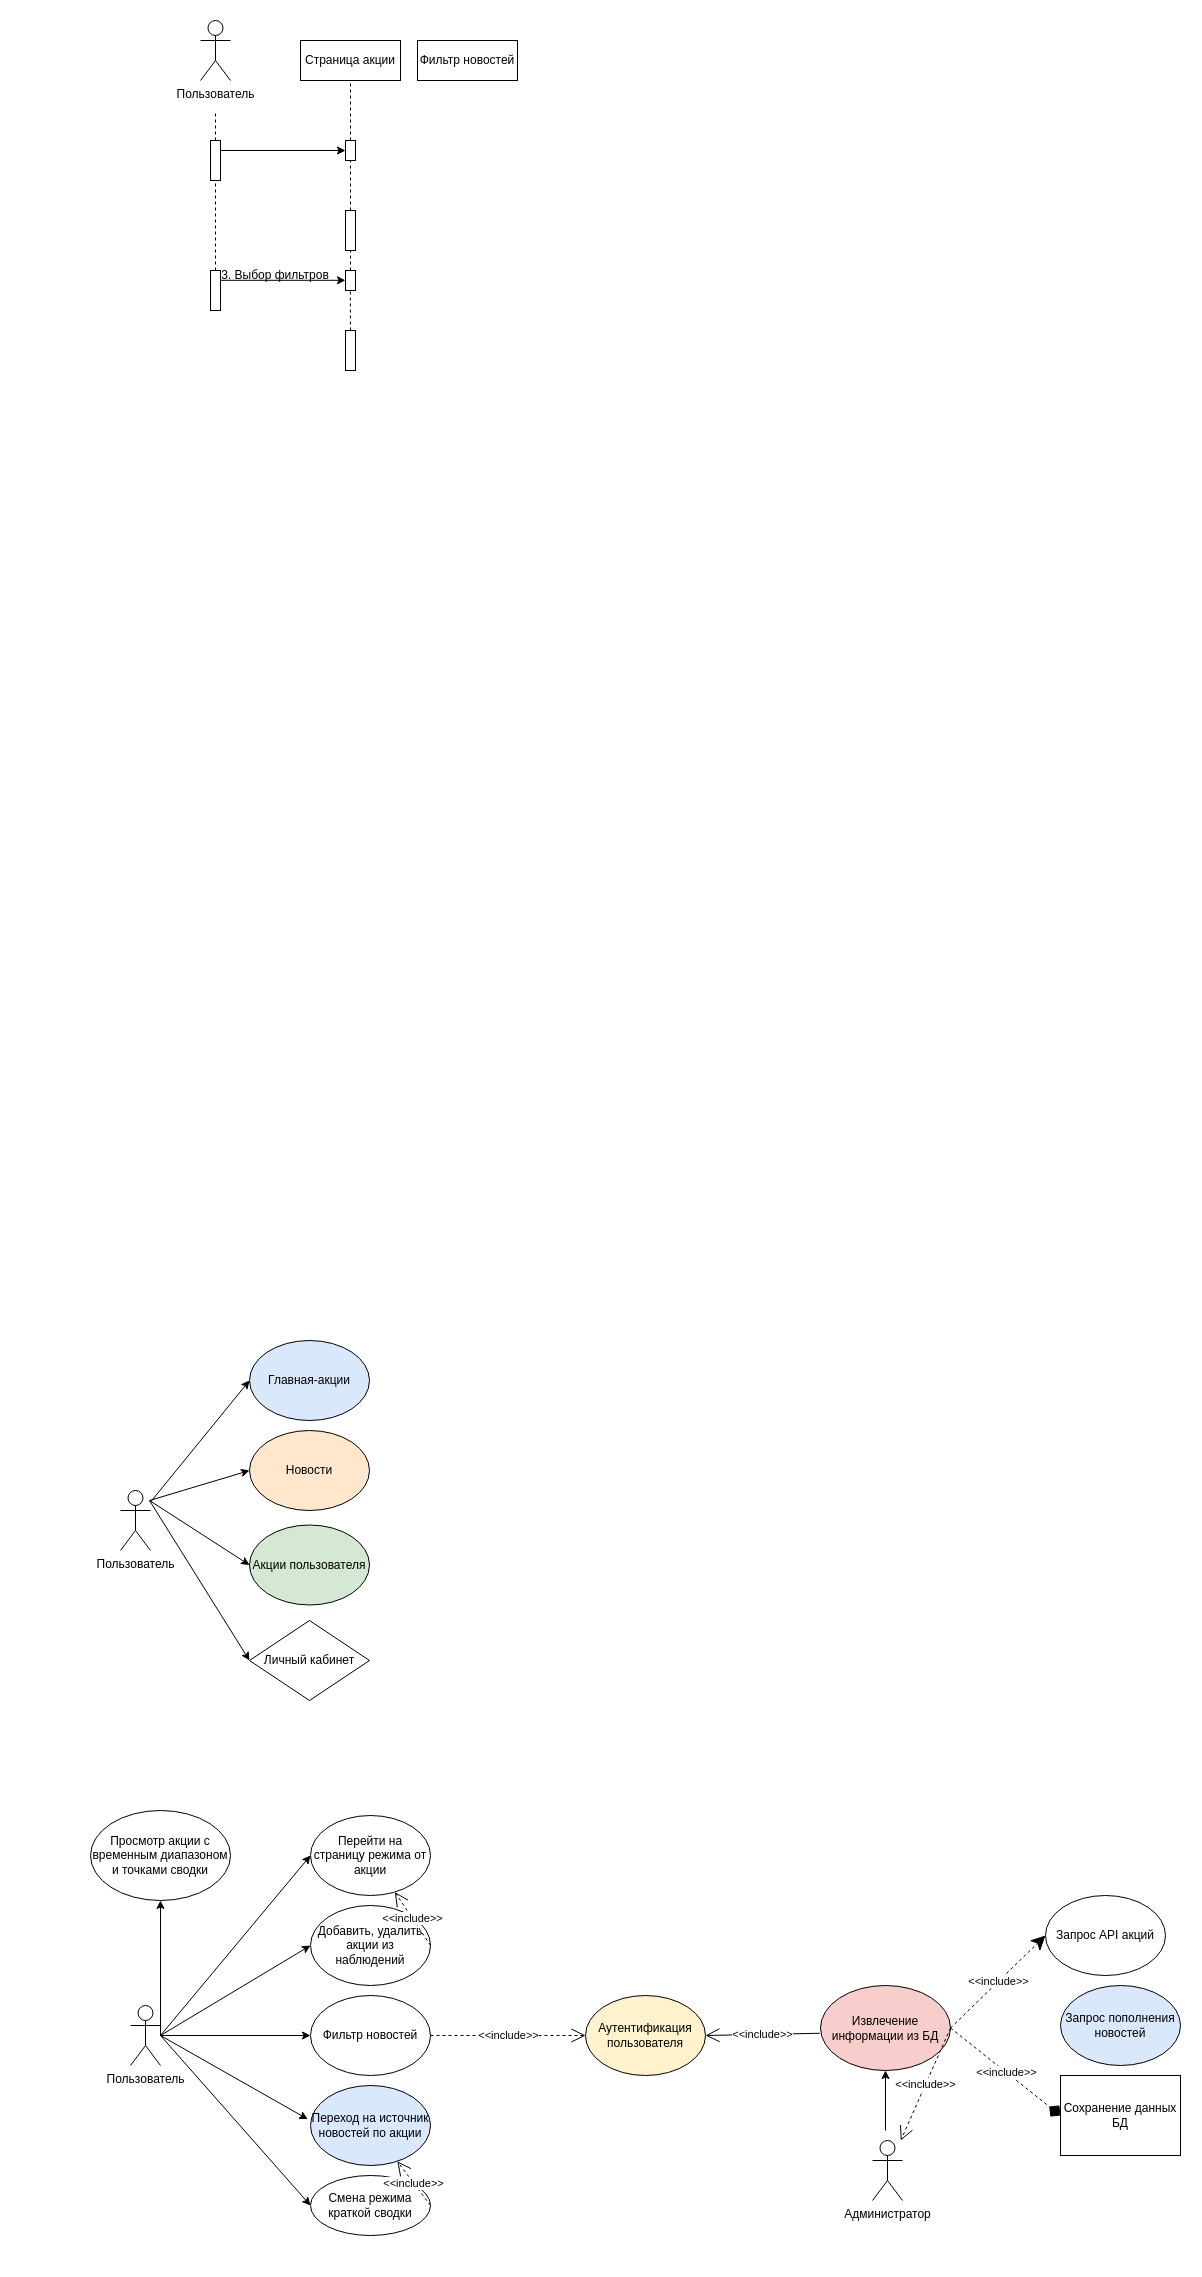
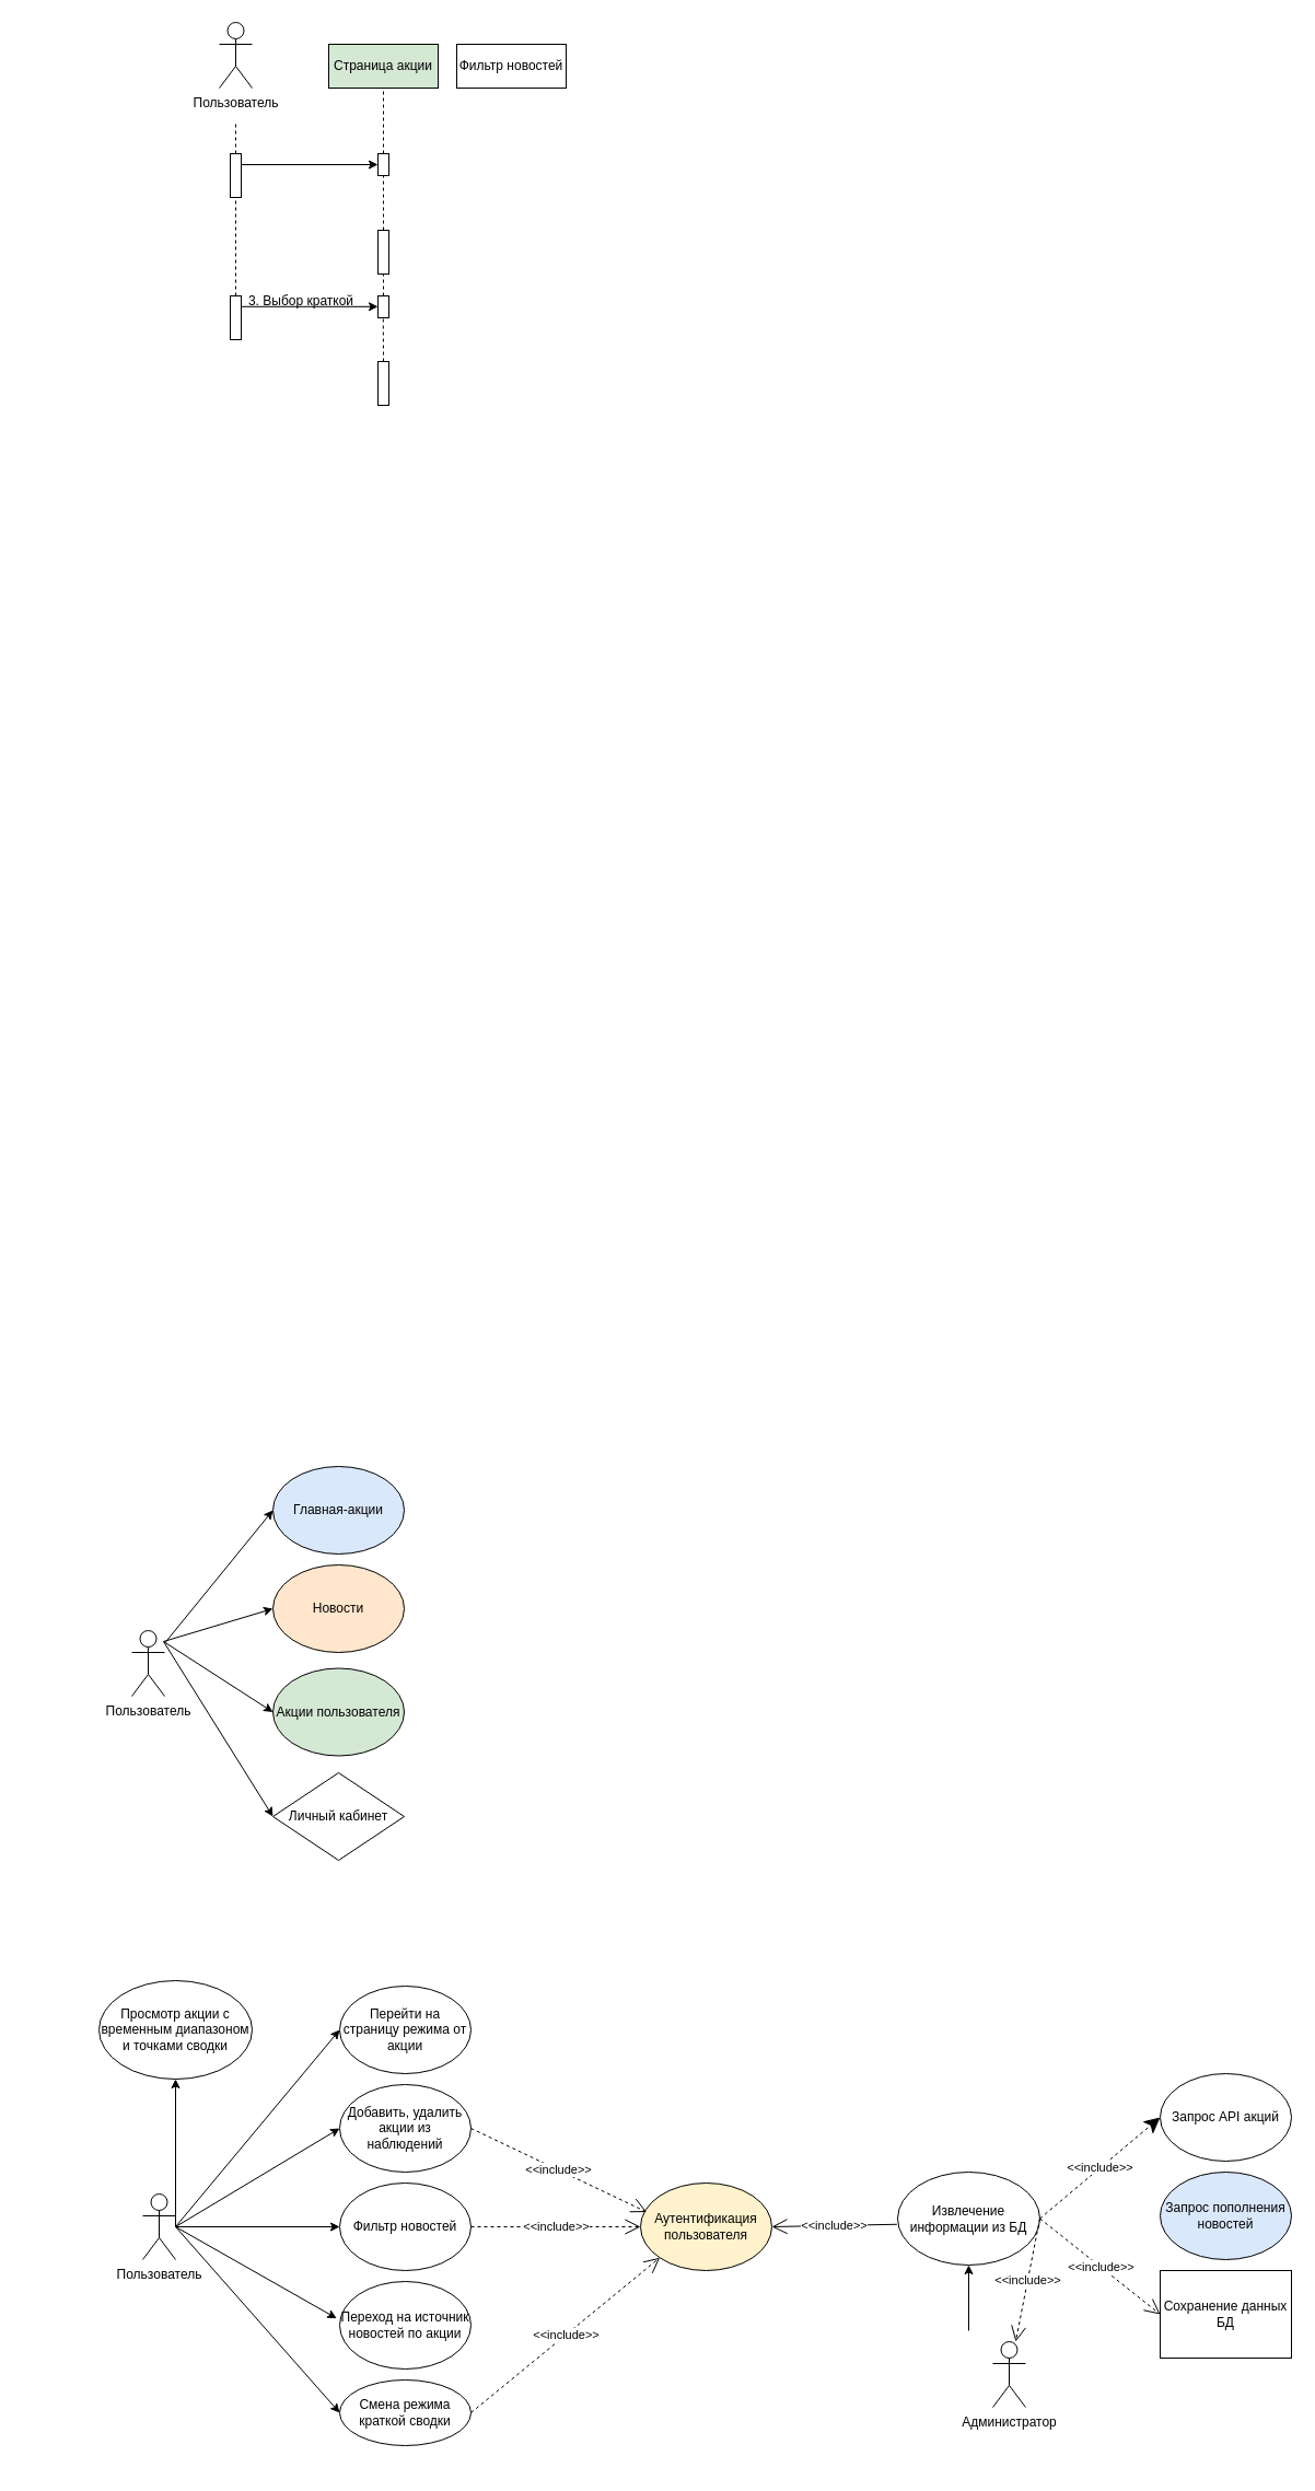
- <mxCell id="47" value="Страница акции" style="rounded=0;whiteSpace=wrap;html=1;" vertex="1" parent="1"><mxGeometry x="300" y="40" width="100" height="40" as="geometry" /></mxCell>
+ <mxCell id="47" value="Страница акции" style="rounded=0;whiteSpace=wrap;html=1;fillColor=#d5e8d4;" vertex="1" parent="1"><mxGeometry x="300" y="40" width="100" height="40" as="geometry" /></mxCell>
- <mxCell id="59" value="3. Выбор фильтров" style="text;html=1;align=center;verticalAlign=middle;whiteSpace=wrap;rounded=0;" vertex="1" parent="1"><mxGeometry x="220" y="260" width="110" height="30" as="geometry" /></mxCell>
+ <mxCell id="59" value="3. Выбор краткой" style="text;html=1;align=center;verticalAlign=middle;whiteSpace=wrap;rounded=0;" vertex="1" parent="1"><mxGeometry x="220" y="260" width="110" height="30" as="geometry" /></mxCell>
- <mxCell id="14" value="&amp;lt;&amp;lt;include&amp;gt;&amp;gt;" style="endArrow=open;endSize=12;dashed=1;html=1;rounded=0;exitX=1;exitY=0.5;exitDx=0;exitDy=0;" edge="1" parent="3" source="7" target="8"><mxGeometry x="0.004" width="160" relative="1" as="geometry"><mxPoint x="390" y="335" as="sourcePoint" /><mxPoint x="515" y="245" as="targetPoint" /><mxPoint as="offset" /></mxGeometry></mxCell>
+ <mxCell id="14" value="&amp;lt;&amp;lt;include&amp;gt;&amp;gt;" style="endArrow=open;endSize=12;dashed=1;html=1;rounded=0;exitX=1;exitY=0.5;exitDx=0;exitDy=0;entryX=0.047;entryY=0.331;entryDx=0;entryDy=0;entryPerimeter=0;" edge="1" parent="3" source="7" target="11"><mxGeometry x="0.004" width="160" relative="1" as="geometry"><mxPoint x="390" y="335" as="sourcePoint" /><mxPoint x="515" y="245" as="targetPoint" /><mxPoint as="offset" /></mxGeometry></mxCell>
- <mxCell id="23" value="Запрос API акций" style="ellipse;whiteSpace=wrap;html=1;" vertex="1" parent="3"><mxGeometry x="955" y="85" width="120" height="80" as="geometry" /></mxCell>
+ <mxCell id="23" value="Запрос API акций" style="ellipse;whiteSpace=wrap;html=1;" vertex="1" parent="3"><mxGeometry x="970" y="85" width="120" height="80" as="geometry" /></mxCell>
- <mxCell id="22" value="Извлечение информации из БД" style="ellipse;whiteSpace=wrap;html=1;fillColor=#f8cecc;" vertex="1" parent="3"><mxGeometry x="730" y="175" width="130" height="85" as="geometry" /></mxCell>
+ <mxCell id="22" value="Извлечение информации из БД" style="ellipse;whiteSpace=wrap;html=1;" vertex="1" parent="3"><mxGeometry x="730" y="175" width="130" height="85" as="geometry" /></mxCell>
- <mxCell id="31" value="&amp;lt;&amp;lt;include&amp;gt;&amp;gt;" style="endArrow=diamond;endSize=12;dashed=1;html=1;rounded=0;entryX=0;entryY=0.5;entryDx=0;entryDy=0;exitX=1;exitY=0.5;exitDx=0;exitDy=0;" edge="1" parent="3" source="22" target="27"><mxGeometry x="0.004" width="160" relative="1" as="geometry"><mxPoint x="880" y="305" as="sourcePoint" /><mxPoint x="943" y="355" as="targetPoint" /><mxPoint as="offset" /></mxGeometry></mxCell>
+ <mxCell id="31" value="&amp;lt;&amp;lt;include&amp;gt;&amp;gt;" style="endArrow=open;endSize=12;dashed=1;html=1;rounded=0;entryX=0;entryY=0.5;entryDx=0;entryDy=0;exitX=1;exitY=0.5;exitDx=0;exitDy=0;" edge="1" parent="3" source="22" target="27"><mxGeometry x="0.004" width="160" relative="1" as="geometry"><mxPoint x="880" y="305" as="sourcePoint" /><mxPoint x="943" y="355" as="targetPoint" /><mxPoint as="offset" /></mxGeometry></mxCell>
- <mxCell id="9" value="Переход на источник новостей по акции" style="ellipse;whiteSpace=wrap;html=1;fillColor=#dae8fc;" vertex="1" parent="3"><mxGeometry x="220" y="275" width="120" height="80" as="geometry" /></mxCell>
+ <mxCell id="9" value="Переход на источник новостей по акции" style="ellipse;whiteSpace=wrap;html=1;" vertex="1" parent="3"><mxGeometry x="220" y="275" width="120" height="80" as="geometry" /></mxCell>
- <mxCell id="25" value="Администратор" style="shape=umlActor;verticalLabelPosition=bottom;verticalAlign=top;html=1;outlineConnect=0;" vertex="1" parent="3"><mxGeometry x="782" y="330" width="30" height="60" as="geometry" /></mxCell>
+ <mxCell id="25" value="Администратор" style="shape=umlActor;verticalLabelPosition=bottom;verticalAlign=top;html=1;outlineConnect=0;" vertex="1" parent="3"><mxGeometry x="817" y="330" width="30" height="60" as="geometry" /></mxCell>
- <mxCell id="13" value="&amp;lt;&amp;lt;include&amp;gt;&amp;gt;" style="endArrow=open;endSize=12;dashed=1;html=1;rounded=0;exitX=1;exitY=0.5;exitDx=0;exitDy=0;" edge="1" parent="3" source="10" target="9"><mxGeometry x="0.004" width="160" relative="1" as="geometry"><mxPoint x="380" y="325" as="sourcePoint" /><mxPoint x="505" y="235" as="targetPoint" /><mxPoint as="offset" /></mxGeometry></mxCell>
+ <mxCell id="13" value="&amp;lt;&amp;lt;include&amp;gt;&amp;gt;" style="endArrow=open;endSize=12;dashed=1;html=1;rounded=0;exitX=1;exitY=0.5;exitDx=0;exitDy=0;entryX=0;entryY=1;entryDx=0;entryDy=0;" edge="1" parent="3" source="10" target="11"><mxGeometry x="0.004" width="160" relative="1" as="geometry"><mxPoint x="380" y="325" as="sourcePoint" /><mxPoint x="505" y="235" as="targetPoint" /><mxPoint as="offset" /></mxGeometry></mxCell>
